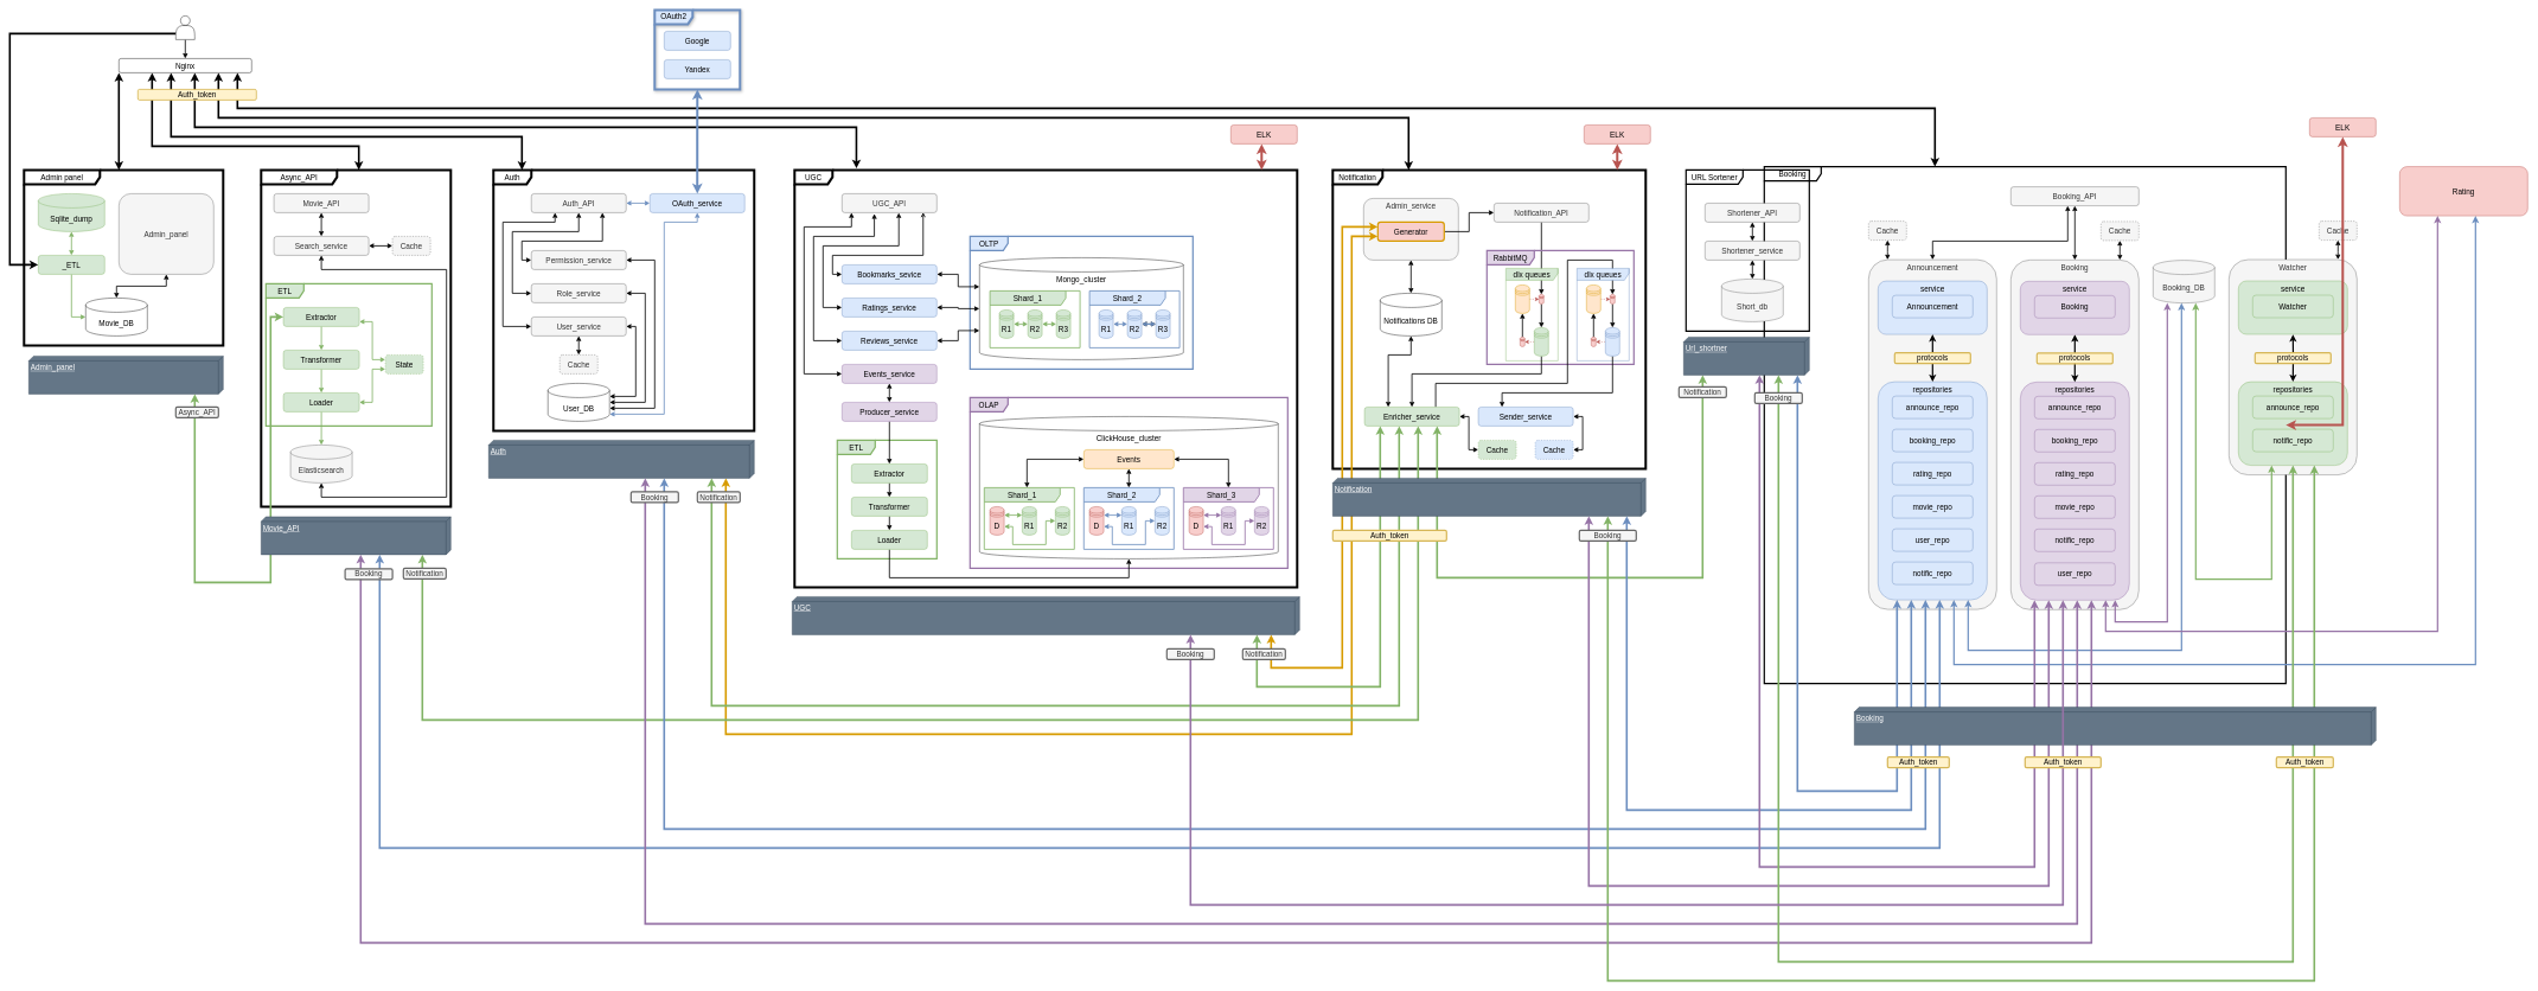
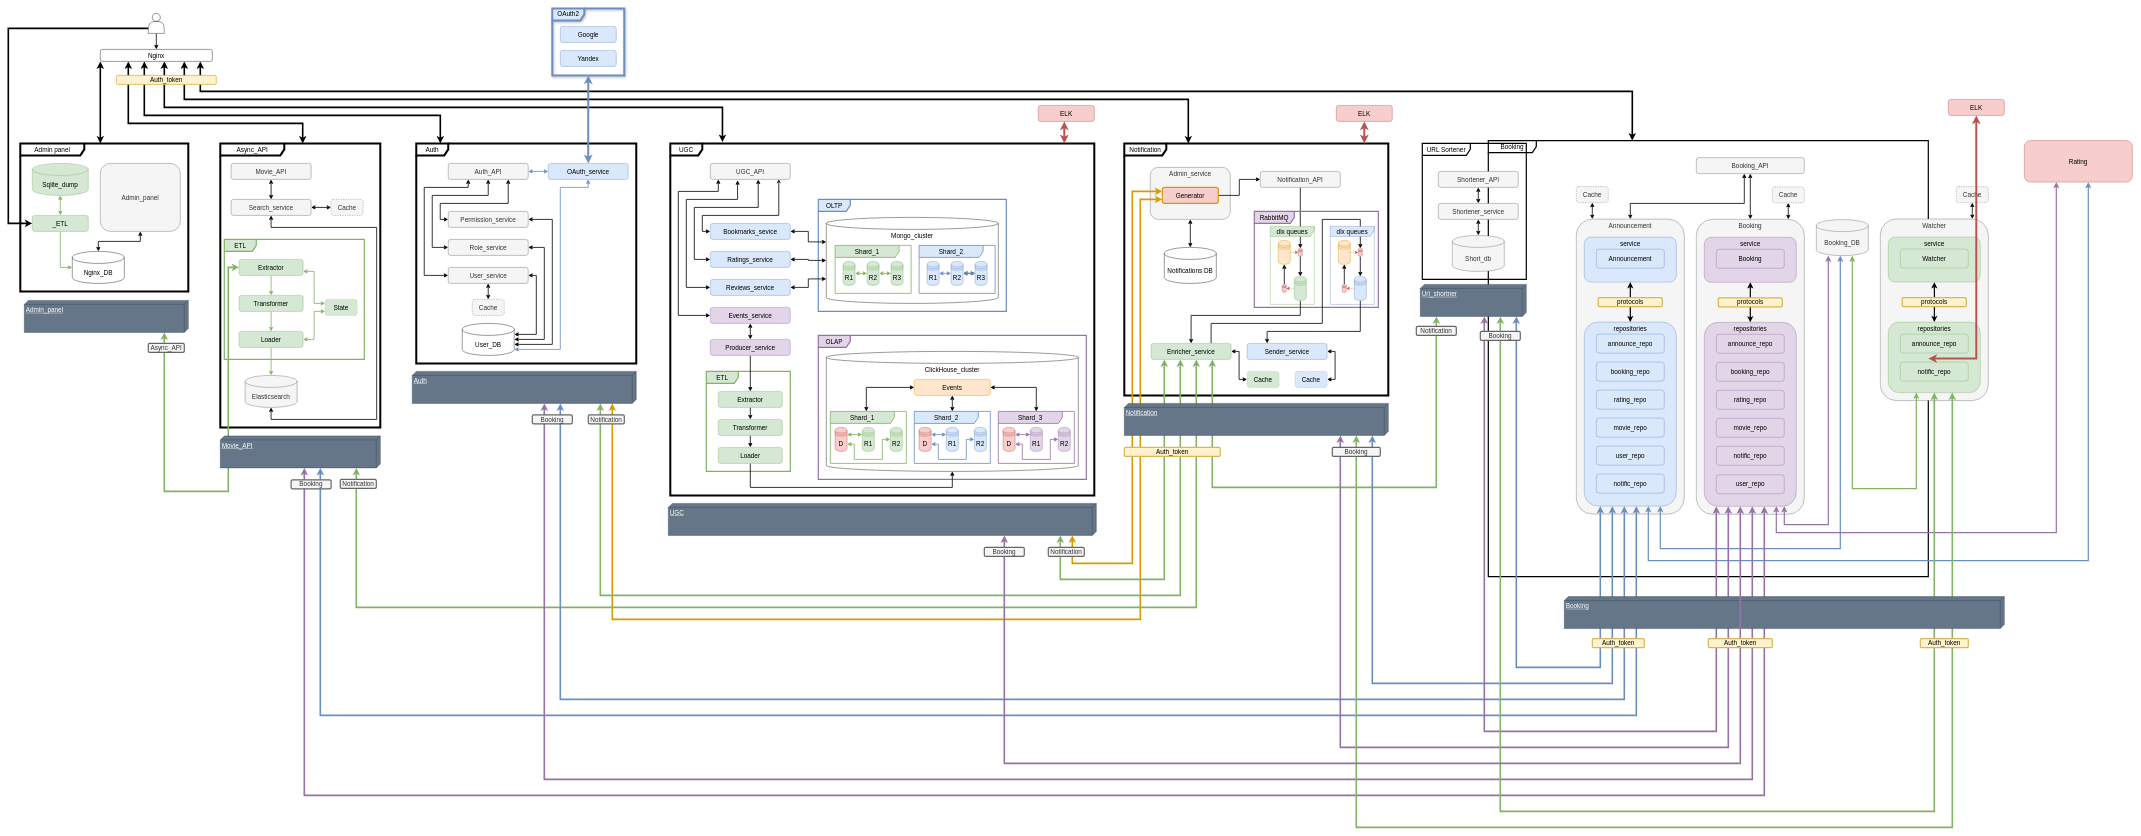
- <mxCell id="39" value="Movie_DB" style="shape=cylinder3;whiteSpace=wrap;html=1;boundedLbl=1;backgroundOutline=1;size=15;fontSize=16;" parent="1" vertex="1"><mxGeometry x="180" y="628" width="130" height="80" as="geometry" /></mxCell>
+ <mxCell id="39" value="Nginx_DB" style="shape=cylinder3;whiteSpace=wrap;html=1;boundedLbl=1;backgroundOutline=1;size=15;fontSize=16;" parent="1" vertex="1"><mxGeometry x="180" y="628" width="130" height="80" as="geometry" /></mxCell>
- <mxCell id="138" style="edgeStyle=orthogonalEdgeStyle;rounded=0;orthogonalLoop=1;jettySize=auto;html=1;exitX=0.25;exitY=0;exitDx=0;exitDy=0;entryX=0.5;entryY=1;entryDx=0;entryDy=0;entryPerimeter=0;strokeWidth=2;startArrow=classic;startFill=1;endArrow=classic;endFill=1;" parent="1" source="144" target="166" edge="1"><mxGeometry relative="1" as="geometry"><Array as="points"><mxPoint x="2927" y="748" /><mxPoint x="2975" y="748" /></Array></mxGeometry></mxCell>
